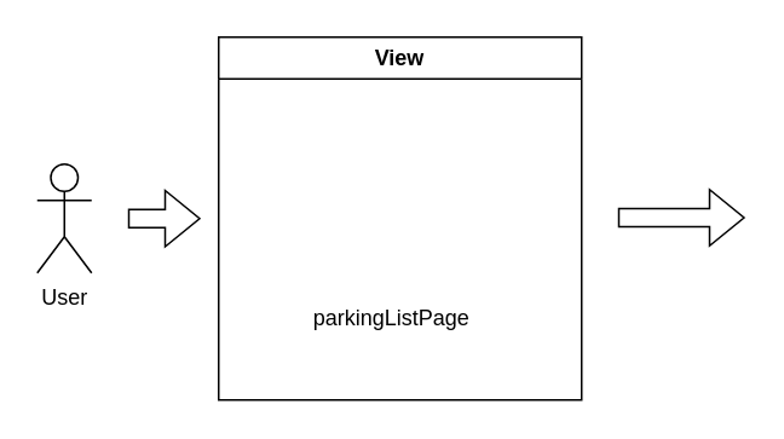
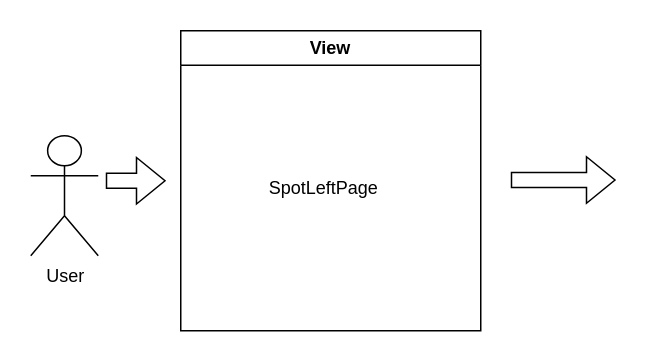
- <mxCell id="2" value="User" style="shape=umlActor;verticalLabelPosition=bottom;verticalAlign=top;html=1;outlineConnect=0;" vertex="1" parent="1"><mxGeometry x="20" y="90" width="30" height="60" as="geometry" /></mxCell>
+ <mxCell id="2" value="User" style="shape=umlActor;verticalLabelPosition=bottom;verticalAlign=top;html=1;outlineConnect=0;" vertex="1" parent="1"><mxGeometry x="20" y="90" width="45" height="80" as="geometry" /></mxCell>
+ <mxCell id="5" value="SpotLeftPage" style="text;html=1;align=center;verticalAlign=middle;resizable=0;points=[];autosize=1;strokeColor=none;fillColor=none;" vertex="1" parent="3"><mxGeometry x="45" y="90" width="100" height="30" as="geometry" /></mxCell>
- <mxCell id="4" value="parkingListPage" style="text;html=1;align=center;verticalAlign=middle;resizable=0;points=[];autosize=1;strokeColor=none;fillColor=none;" vertex="1" parent="3"><mxGeometry x="40" y="140" width="110" height="30" as="geometry" /></mxCell>
